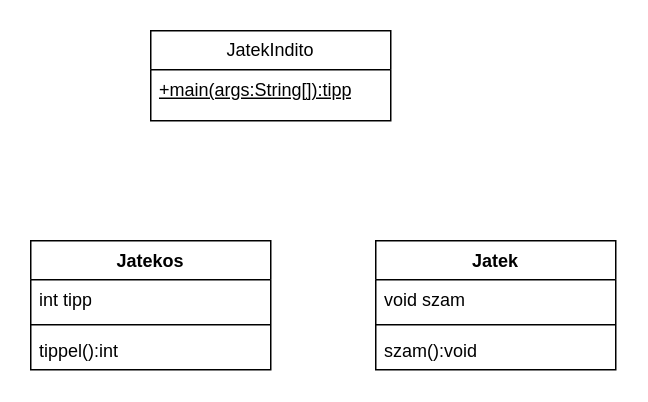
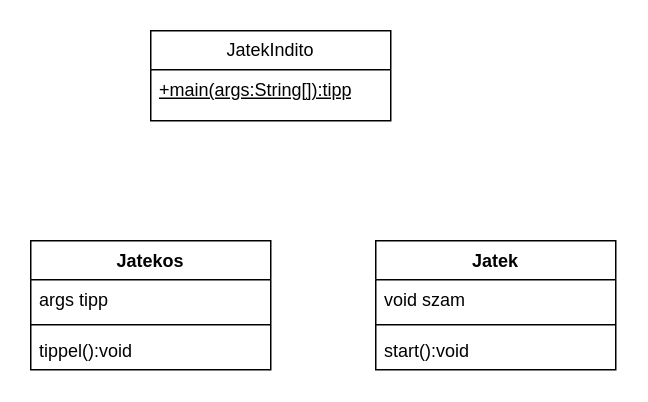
- <mxCell id="9" value="int tipp" style="text;strokeColor=none;fillColor=none;align=left;verticalAlign=top;spacingLeft=4;spacingRight=4;overflow=hidden;rotatable=0;points=[[0,0.5],[1,0.5]];portConstraint=eastwest;whiteSpace=wrap;html=1;" vertex="1" parent="8"><mxGeometry y="26" width="160" height="26" as="geometry" /></mxCell>
+ <mxCell id="9" value="args tipp" style="text;strokeColor=none;fillColor=none;align=left;verticalAlign=top;spacingLeft=4;spacingRight=4;overflow=hidden;rotatable=0;points=[[0,0.5],[1,0.5]];portConstraint=eastwest;whiteSpace=wrap;html=1;" vertex="1" parent="8"><mxGeometry y="26" width="160" height="26" as="geometry" /></mxCell>
- <mxCell id="11" value="tippel():int" style="text;strokeColor=none;fillColor=none;align=left;verticalAlign=top;spacingLeft=4;spacingRight=4;overflow=hidden;rotatable=0;points=[[0,0.5],[1,0.5]];portConstraint=eastwest;whiteSpace=wrap;html=1;" vertex="1" parent="8"><mxGeometry y="60" width="160" height="26" as="geometry" /></mxCell>
+ <mxCell id="11" value="tippel():void" style="text;strokeColor=none;fillColor=none;align=left;verticalAlign=top;spacingLeft=4;spacingRight=4;overflow=hidden;rotatable=0;points=[[0,0.5],[1,0.5]];portConstraint=eastwest;whiteSpace=wrap;html=1;" vertex="1" parent="8"><mxGeometry y="60" width="160" height="26" as="geometry" /></mxCell>
- <mxCell id="7" value="szam():void" style="text;strokeColor=none;fillColor=none;align=left;verticalAlign=top;spacingLeft=4;spacingRight=4;overflow=hidden;rotatable=0;points=[[0,0.5],[1,0.5]];portConstraint=eastwest;whiteSpace=wrap;html=1;" vertex="1" parent="4"><mxGeometry y="60" width="160" height="26" as="geometry" /></mxCell>
+ <mxCell id="7" value="start():void" style="text;strokeColor=none;fillColor=none;align=left;verticalAlign=top;spacingLeft=4;spacingRight=4;overflow=hidden;rotatable=0;points=[[0,0.5],[1,0.5]];portConstraint=eastwest;whiteSpace=wrap;html=1;" vertex="1" parent="4"><mxGeometry y="60" width="160" height="26" as="geometry" /></mxCell>
